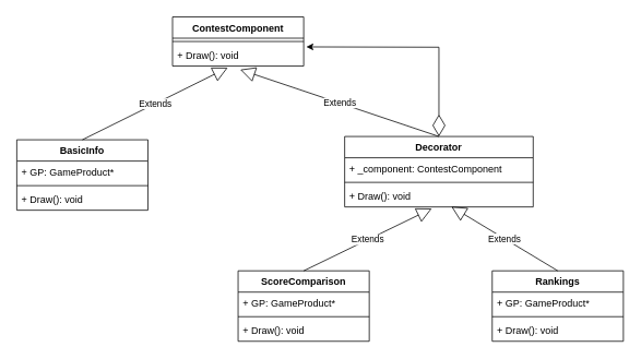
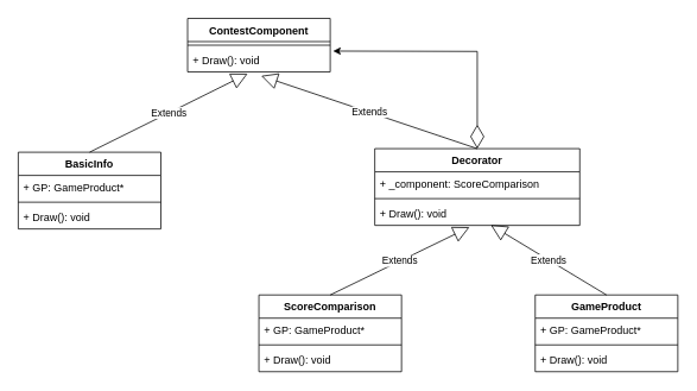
- <mxCell id="10" value="+ _component: ContestComponent" style="text;strokeColor=none;fillColor=none;align=left;verticalAlign=top;spacingLeft=4;spacingRight=4;overflow=hidden;rotatable=0;points=[[0,0.5],[1,0.5]];portConstraint=eastwest;" vertex="1" parent="9"><mxGeometry y="26" width="230" height="26" as="geometry" /></mxCell>
+ <mxCell id="10" value="+ _component: ScoreComparison" style="text;strokeColor=none;fillColor=none;align=left;verticalAlign=top;spacingLeft=4;spacingRight=4;overflow=hidden;rotatable=0;points=[[0,0.5],[1,0.5]];portConstraint=eastwest;" vertex="1" parent="9"><mxGeometry y="26" width="230" height="26" as="geometry" /></mxCell>
- <mxCell id="17" value="Rankings" style="swimlane;fontStyle=1;align=center;verticalAlign=top;childLayout=stackLayout;horizontal=1;startSize=26;horizontalStack=0;resizeParent=1;resizeParentMax=0;resizeLast=0;collapsible=1;marginBottom=0;" vertex="1" parent="1"><mxGeometry x="600" y="330" width="160" height="86" as="geometry" /></mxCell>
+ <mxCell id="17" value="GameProduct" style="swimlane;fontStyle=1;align=center;verticalAlign=top;childLayout=stackLayout;horizontal=1;startSize=26;horizontalStack=0;resizeParent=1;resizeParentMax=0;resizeLast=0;collapsible=1;marginBottom=0;" vertex="1" parent="1"><mxGeometry x="600" y="330" width="160" height="86" as="geometry" /></mxCell>
